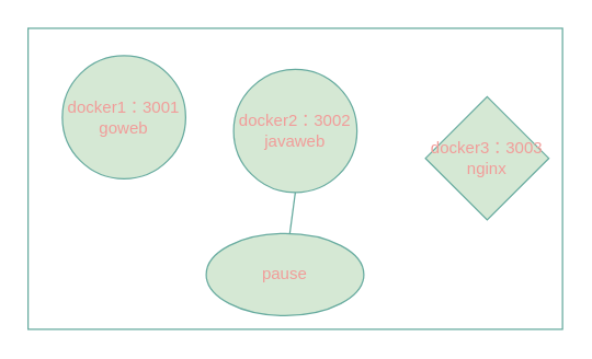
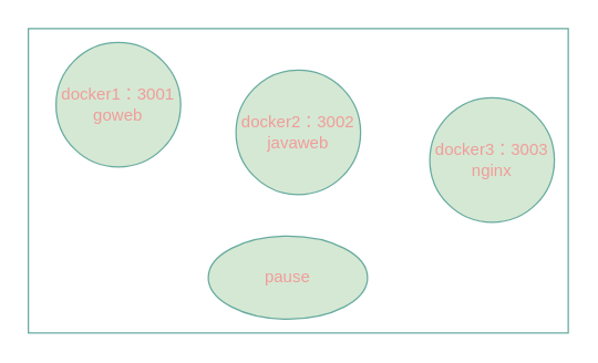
- <mxCell id="3" value="docker1：3001&lt;br&gt;goweb" style="ellipse;whiteSpace=wrap;html=1;aspect=fixed;strokeColor=#67AB9F;fontColor=#F19C99;fillColor=#D5E8D4;" vertex="1" parent="1"><mxGeometry x="45" y="40" width="90" height="90" as="geometry" /></mxCell>
+ <mxCell id="3" value="docker1：3001&lt;br&gt;goweb" style="ellipse;whiteSpace=wrap;html=1;aspect=fixed;strokeColor=#67AB9F;fontColor=#F19C99;fillColor=#D5E8D4;" vertex="1" parent="1"><mxGeometry x="40" y="30" width="90" height="90" as="geometry" /></mxCell>
- <mxCell id="5" value="docker3：3003&lt;br&gt;nginx" style="rhombus;whiteSpace=wrap;html=1;aspect=fixed;strokeColor=#67AB9F;fontColor=#F19C99;fillColor=#D5E8D4;" vertex="1" parent="1"><mxGeometry x="310" y="70" width="90" height="90" as="geometry" /></mxCell>
+ <mxCell id="5" value="docker3：3003&lt;br&gt;nginx" style="ellipse;whiteSpace=wrap;html=1;aspect=fixed;strokeColor=#67AB9F;fontColor=#F19C99;fillColor=#D5E8D4;" vertex="1" parent="1"><mxGeometry x="310" y="70" width="90" height="90" as="geometry" /></mxCell>
- <mxCell id="7" value="" style="endArrow=none;html=1;entryX=0.5;entryY=1;entryDx=0;entryDy=0;strokeColor=#67AB9F;" edge="1" parent="1" source="6" target="4"><mxGeometry width="50" height="50" relative="1" as="geometry"><mxPoint x="250" y="300" as="sourcePoint" /><mxPoint x="300" y="250" as="targetPoint" /></mxGeometry></mxCell>
